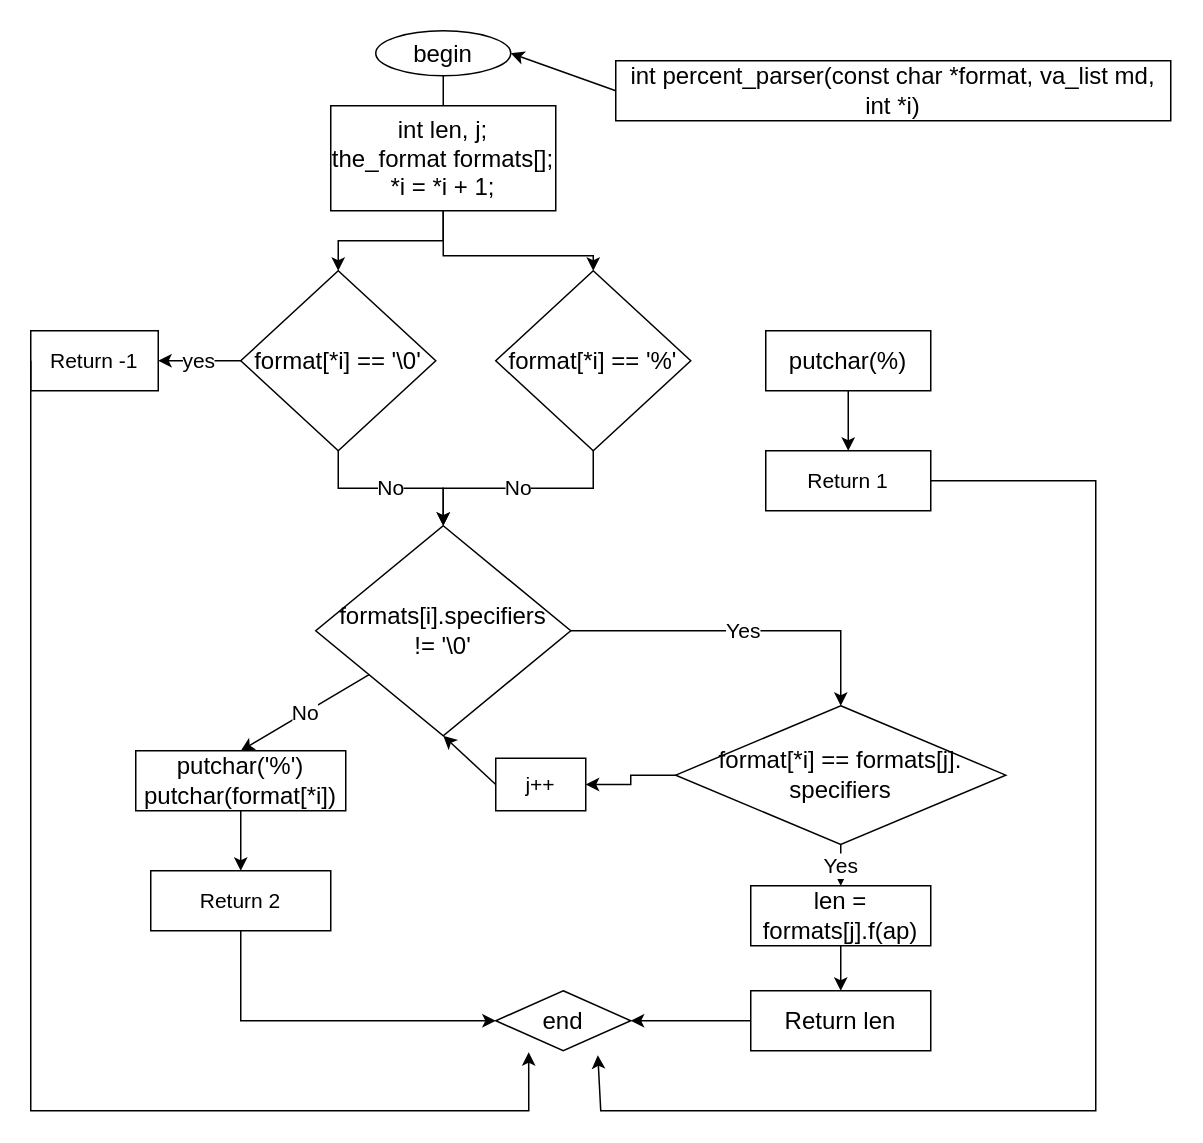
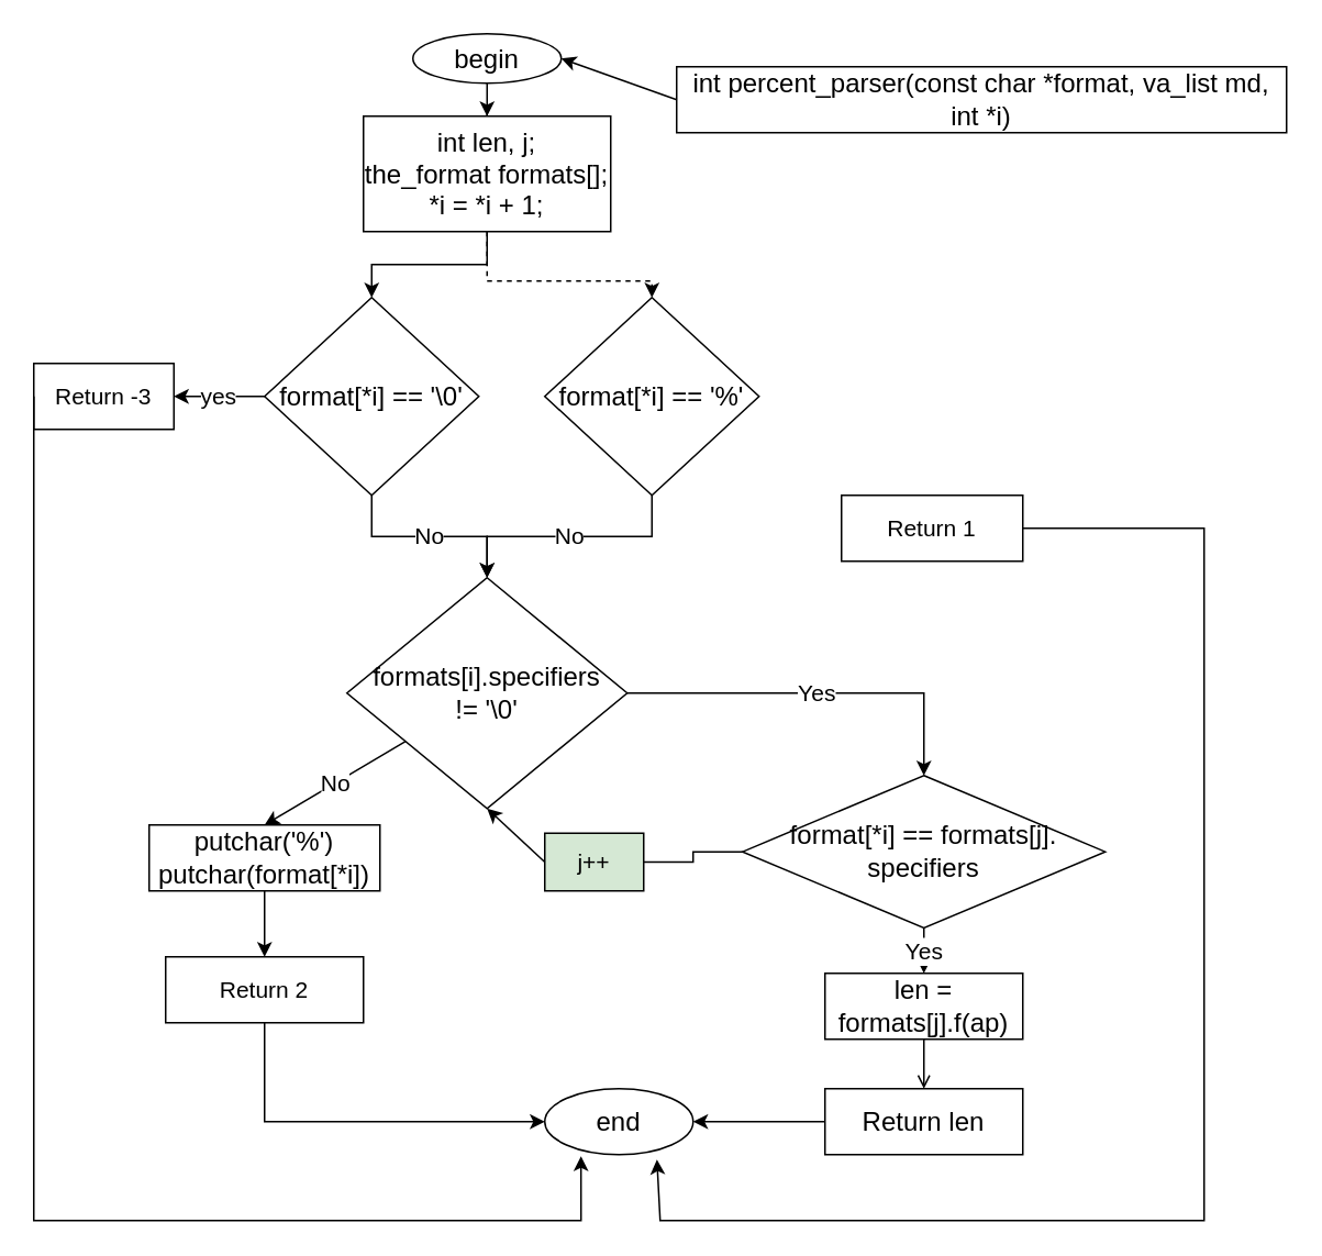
- <mxCell id="2" value="" style="edgeStyle=orthogonalEdgeStyle;rounded=0;orthogonalLoop=1;jettySize=auto;html=1;endArrow=none;" edge="1" parent="1" source="3" target="6"><mxGeometry relative="1" as="geometry" /></mxCell>
+ <mxCell id="2" value="" style="edgeStyle=orthogonalEdgeStyle;rounded=0;orthogonalLoop=1;jettySize=auto;html=1;" edge="1" parent="1" source="3" target="6"><mxGeometry relative="1" as="geometry" /></mxCell>
- <mxCell id="5" style="edgeStyle=orthogonalEdgeStyle;rounded=0;orthogonalLoop=1;jettySize=auto;html=1;fontSize=14;" edge="1" parent="1" source="6" target="10"><mxGeometry relative="1" as="geometry"><Array as="points"><mxPoint x="295" y="170" /><mxPoint x="395" y="170" /></Array></mxGeometry></mxCell>
+ <mxCell id="5" style="edgeStyle=orthogonalEdgeStyle;rounded=0;orthogonalLoop=1;jettySize=auto;html=1;fontSize=14;dashed=1;" edge="1" parent="1" source="6" target="10"><mxGeometry relative="1" as="geometry"><Array as="points"><mxPoint x="295" y="170" /><mxPoint x="395" y="170" /></Array></mxGeometry></mxCell>
- <mxCell id="14" value="Return -1" style="whiteSpace=wrap;html=1;fontSize=14;" vertex="1" parent="1"><mxGeometry x="20" y="220" width="85" height="40" as="geometry" /></mxCell>
+ <mxCell id="14" value="Return -3" style="whiteSpace=wrap;html=1;fontSize=14;" vertex="1" parent="1"><mxGeometry x="20" y="220" width="85" height="40" as="geometry" /></mxCell>
- <mxCell id="16" value="&lt;font size=&quot;3&quot;&gt;putchar(%)&lt;/font&gt;" style="whiteSpace=wrap;html=1;fontSize=14;" vertex="1" parent="1"><mxGeometry x="510" y="220" width="110" height="40" as="geometry" /></mxCell>
- <mxCell id="15" value="" style="edgeStyle=orthogonalEdgeStyle;rounded=0;orthogonalLoop=1;jettySize=auto;html=1;fontSize=14;" edge="1" parent="1" source="16" target="17"><mxGeometry relative="1" as="geometry" /></mxCell>
- <mxCell id="22" value="j++" style="rounded=0;whiteSpace=wrap;html=1;fontSize=14;" vertex="1" parent="1"><mxGeometry x="330" y="505" width="60" height="35" as="geometry" /></mxCell>
+ <mxCell id="22" value="j++" style="rounded=0;whiteSpace=wrap;html=1;fontSize=14;fillColor=#d5e8d4;" vertex="1" parent="1"><mxGeometry x="330" y="505" width="60" height="35" as="geometry" /></mxCell>
- <mxCell id="24" value="" style="edgeStyle=orthogonalEdgeStyle;rounded=0;orthogonalLoop=1;jettySize=auto;html=1;fontSize=14;" edge="1" parent="1" source="26" target="22"><mxGeometry relative="1" as="geometry" /></mxCell>
+ <mxCell id="24" value="" style="edgeStyle=orthogonalEdgeStyle;rounded=0;orthogonalLoop=1;jettySize=auto;html=1;fontSize=14;endArrow=none;" edge="1" parent="1" source="26" target="22"><mxGeometry relative="1" as="geometry" /></mxCell>
- <mxCell id="29" value="" style="edgeStyle=orthogonalEdgeStyle;rounded=0;orthogonalLoop=1;jettySize=auto;html=1;fontSize=14;" edge="1" parent="1" source="30" target="32"><mxGeometry relative="1" as="geometry" /></mxCell>
+ <mxCell id="29" value="" style="edgeStyle=orthogonalEdgeStyle;rounded=0;orthogonalLoop=1;jettySize=auto;html=1;fontSize=14;endArrow=open;" edge="1" parent="1" source="30" target="32"><mxGeometry relative="1" as="geometry" /></mxCell>
- <mxCell id="33" value="&lt;font size=&quot;3&quot;&gt;end&lt;/font&gt;" style="rhombus;whiteSpace=wrap;html=1;fontSize=14;" vertex="1" parent="1"><mxGeometry x="330" y="660" width="90" height="40" as="geometry" /></mxCell>
+ <mxCell id="33" value="&lt;font size=&quot;3&quot;&gt;end&lt;/font&gt;" style="ellipse;whiteSpace=wrap;html=1;fontSize=14;" vertex="1" parent="1"><mxGeometry x="330" y="660" width="90" height="40" as="geometry" /></mxCell>
